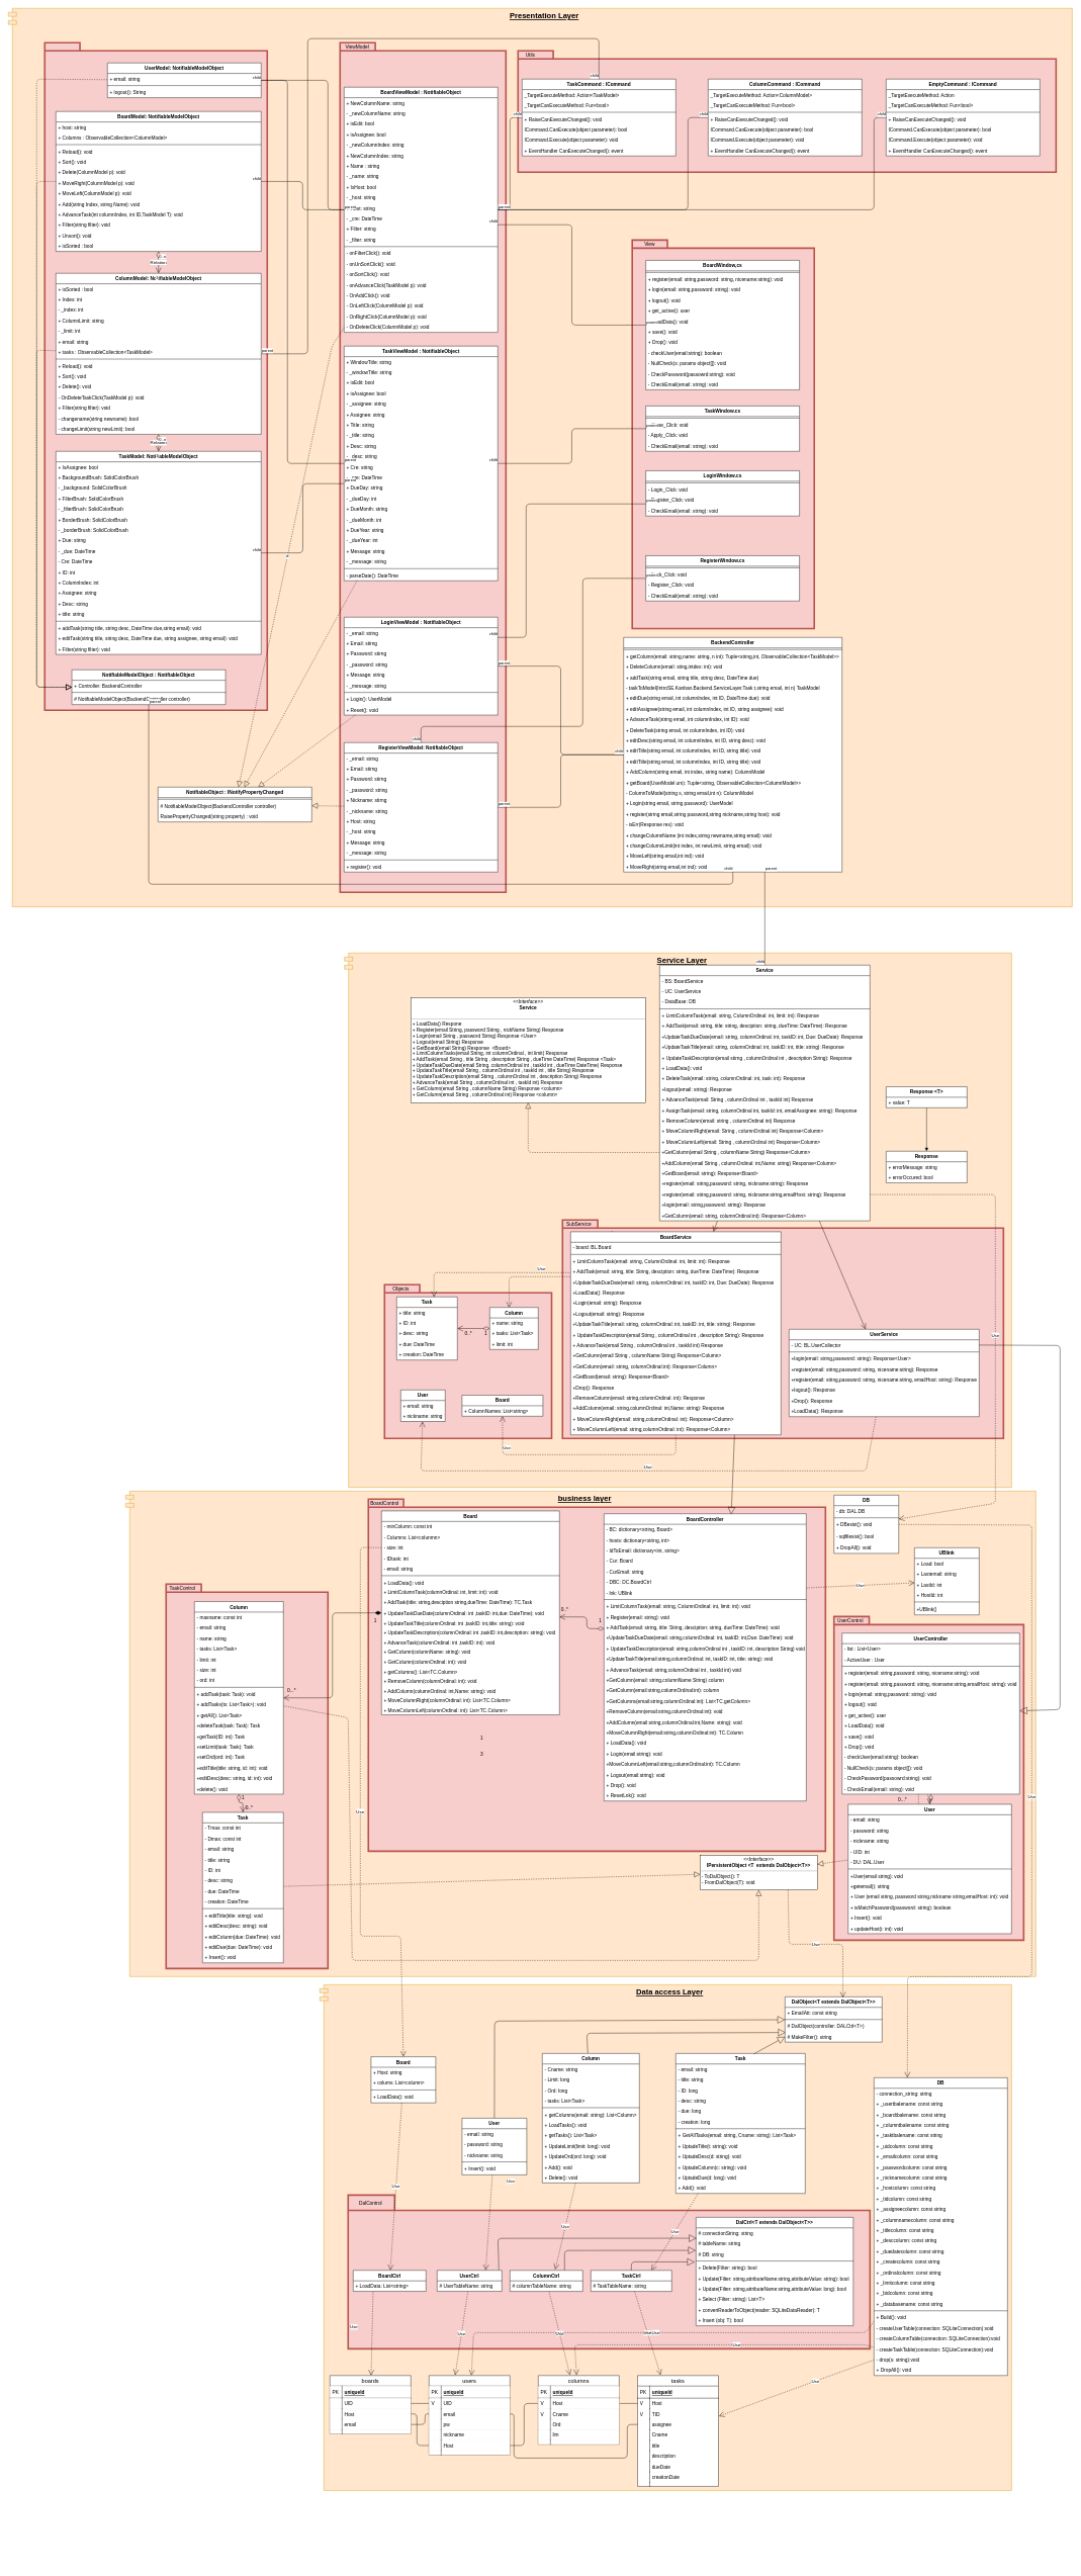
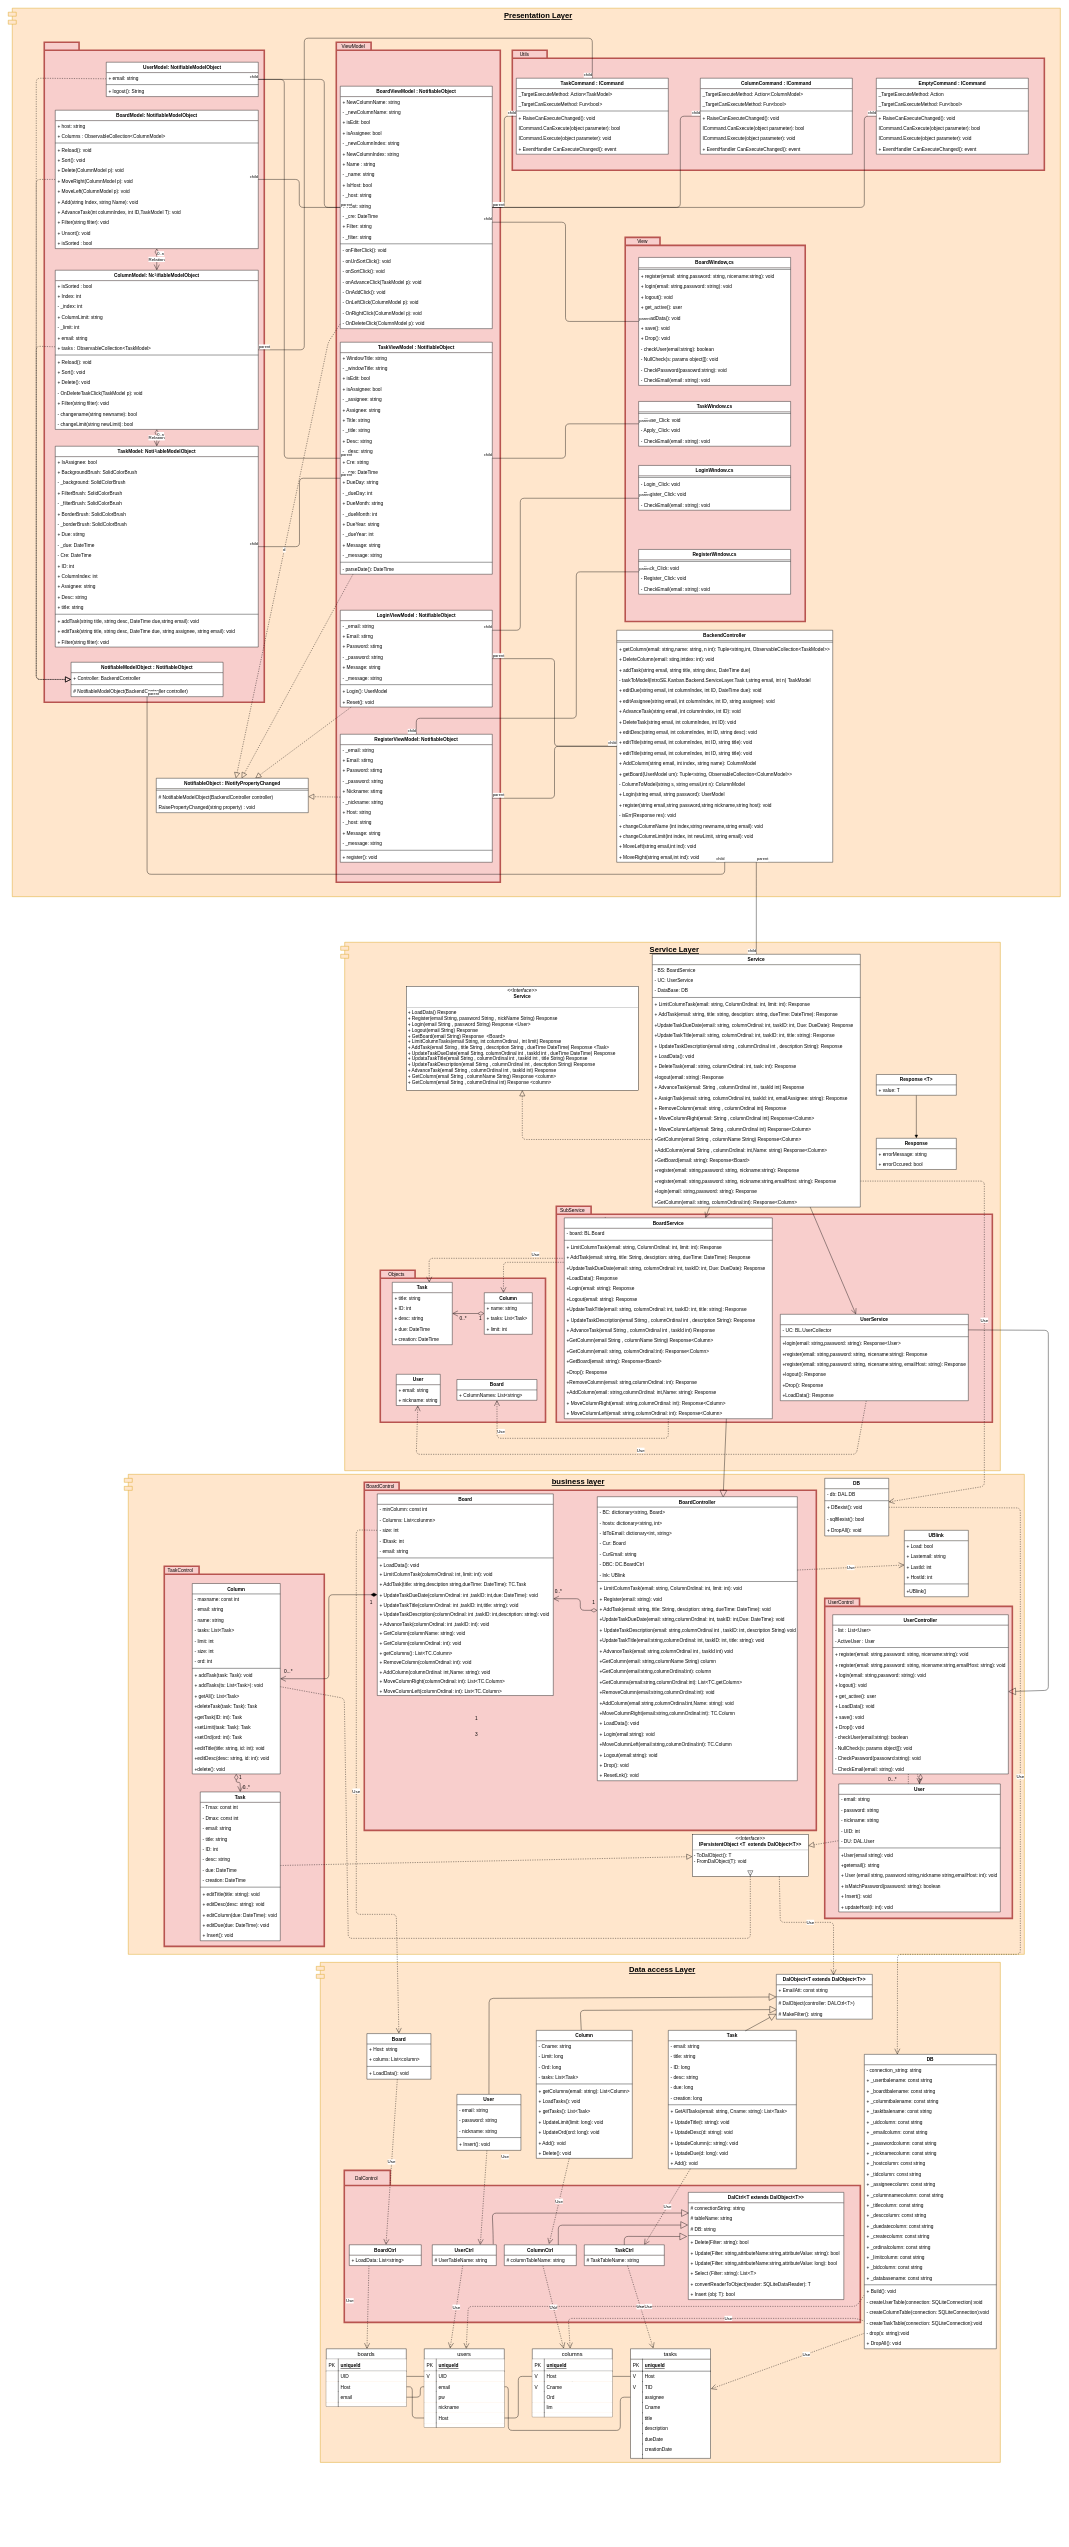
- <mxCell id="14" value="&lt;p style=&quot;margin: 0px ; margin-top: 4px ; text-align: center&quot;&gt;&lt;i&gt;&amp;lt;&amp;lt;Interface&amp;gt;&amp;gt;&lt;/i&gt;&lt;br&gt;&lt;b&gt;IPersistentObject &amp;lt;T&amp;nbsp; extends DalObject&amp;lt;T&amp;gt;&amp;gt;&lt;/b&gt;&lt;/p&gt;&lt;hr size=&quot;1&quot;&gt;&lt;p style=&quot;margin: 0px ; margin-left: 4px&quot;&gt;- ToDalObject(): T&lt;/p&gt;&lt;p style=&quot;margin: 0px ; margin-left: 4px&quot;&gt;- FromDalObject(T): void&lt;/p&gt;" style="verticalAlign=top;align=left;overflow=fill;fontSize=12;fontFamily=Helvetica;html=1;gradientColor=none;" parent="1" vertex="1"><mxGeometry x="1730" y="4585" width="290" height="86" as="geometry" /></mxCell>
+ <mxCell id="14" value="&lt;p style=&quot;margin: 0px ; margin-top: 4px ; text-align: center&quot;&gt;&lt;i&gt;&amp;lt;&amp;lt;Interface&amp;gt;&amp;gt;&lt;/i&gt;&lt;br&gt;&lt;b&gt;IPersistentObject &amp;lt;T&amp;nbsp; extends DalObject&amp;lt;T&amp;gt;&amp;gt;&lt;/b&gt;&lt;/p&gt;&lt;hr size=&quot;1&quot;&gt;&lt;p style=&quot;margin: 0px ; margin-left: 4px&quot;&gt;- ToDalObject(): T&lt;/p&gt;&lt;p style=&quot;margin: 0px ; margin-left: 4px&quot;&gt;- FromDalObject(T): void&lt;/p&gt;" style="verticalAlign=top;align=left;overflow=fill;fontSize=12;fontFamily=Helvetica;html=1;gradientColor=none;" parent="1" vertex="1"><mxGeometry x="1730" y="4585" width="290" height="105" as="geometry" /></mxCell>
